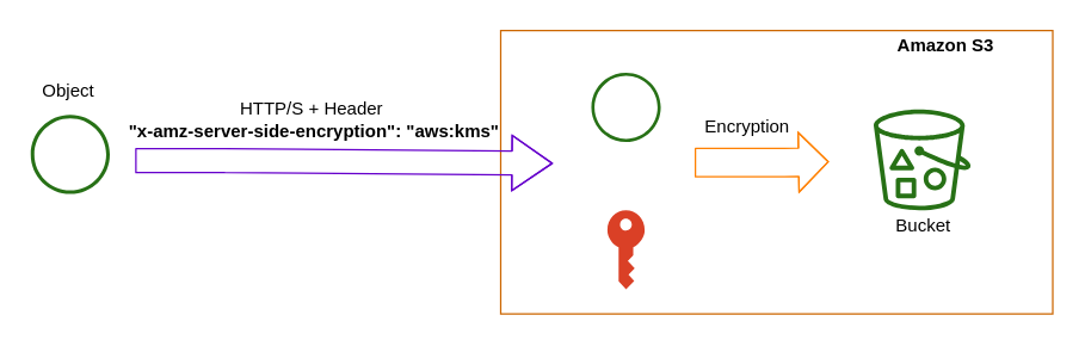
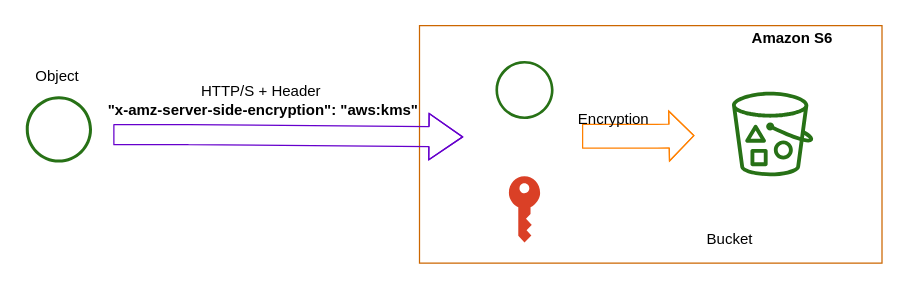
- <mxCell id="11" value="Amazon S3" style="text;html=1;align=center;verticalAlign=middle;resizable=0;points=[];autosize=1;strokeColor=none;fontStyle=1" parent="1" vertex="1"><mxGeometry x="592.5" y="20" width="80" height="20" as="geometry" /></mxCell>
+ <mxCell id="11" value="Amazon S6" style="text;html=1;align=center;verticalAlign=middle;resizable=0;points=[];autosize=1;strokeColor=none;fontStyle=1" parent="1" vertex="1"><mxGeometry x="592.5" y="20" width="80" height="20" as="geometry" /></mxCell>
- <mxCell id="8" value="Encryption" style="text;html=1;align=center;verticalAlign=middle;resizable=0;points=[];autosize=1;strokeColor=none;" parent="1" vertex="1"><mxGeometry x="465" y="74.75" width="70" height="20" as="geometry" /></mxCell>
+ <mxCell id="8" value="Encryption" style="text;html=1;align=center;verticalAlign=middle;resizable=0;points=[];autosize=1;strokeColor=none;" parent="1" vertex="1"><mxGeometry x="455" y="84.75" width="70" height="20" as="geometry" /></mxCell>
- <mxCell id="10" value="Bucket" style="text;html=1;align=center;verticalAlign=middle;resizable=0;points=[];autosize=1;strokeColor=none;" parent="1" vertex="1"><mxGeometry x="592.5" y="140.5" width="50" height="20" as="geometry" /></mxCell>
+ <mxCell id="10" value="Bucket" style="text;html=1;align=center;verticalAlign=middle;resizable=0;points=[];autosize=1;strokeColor=none;" parent="1" vertex="1"><mxGeometry x="557.5" y="180.5" width="50" height="20" as="geometry" /></mxCell>
